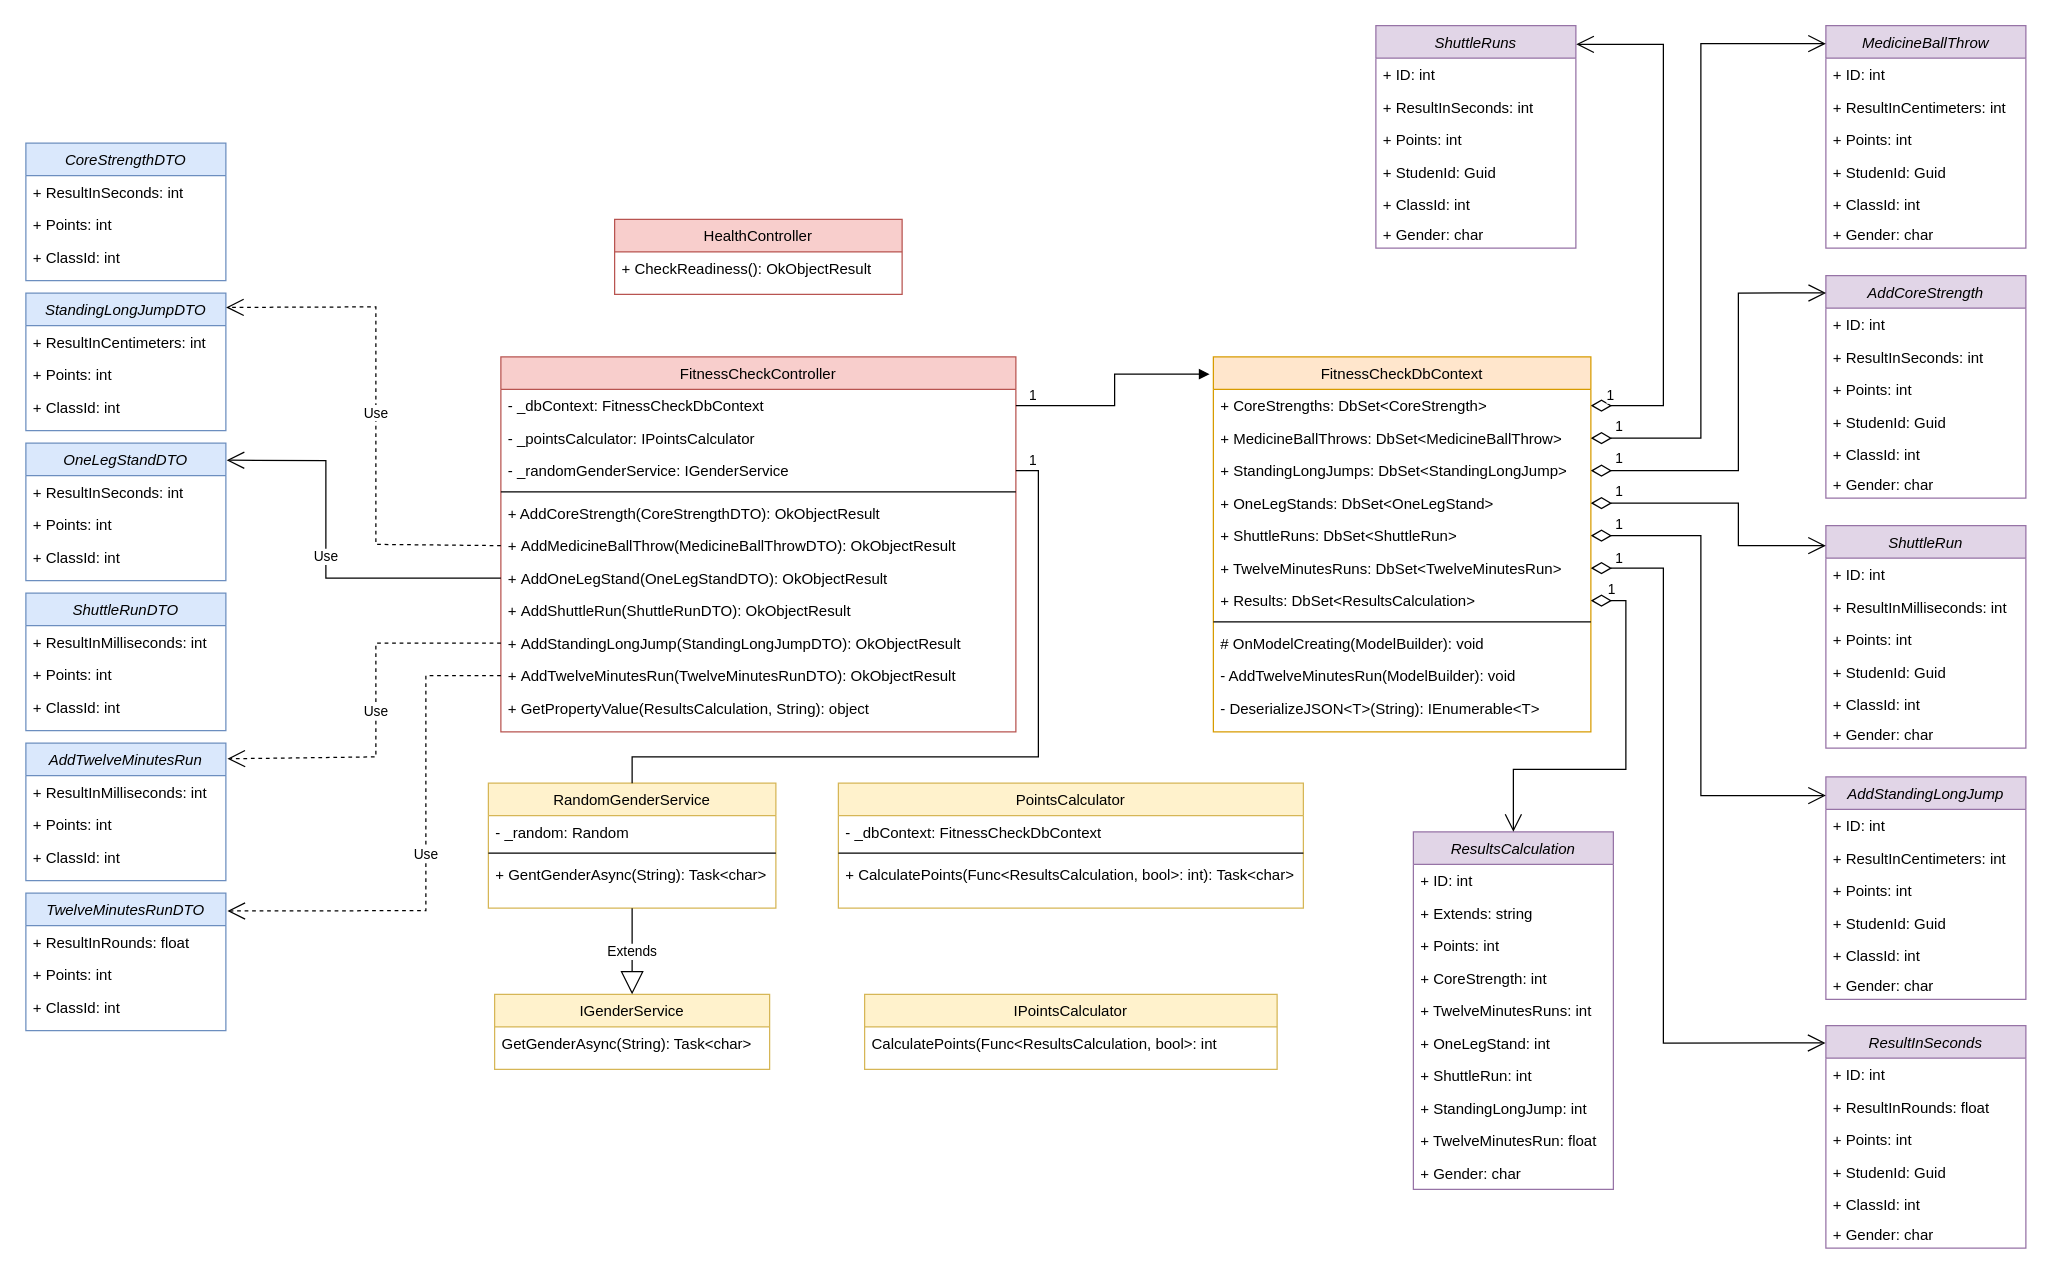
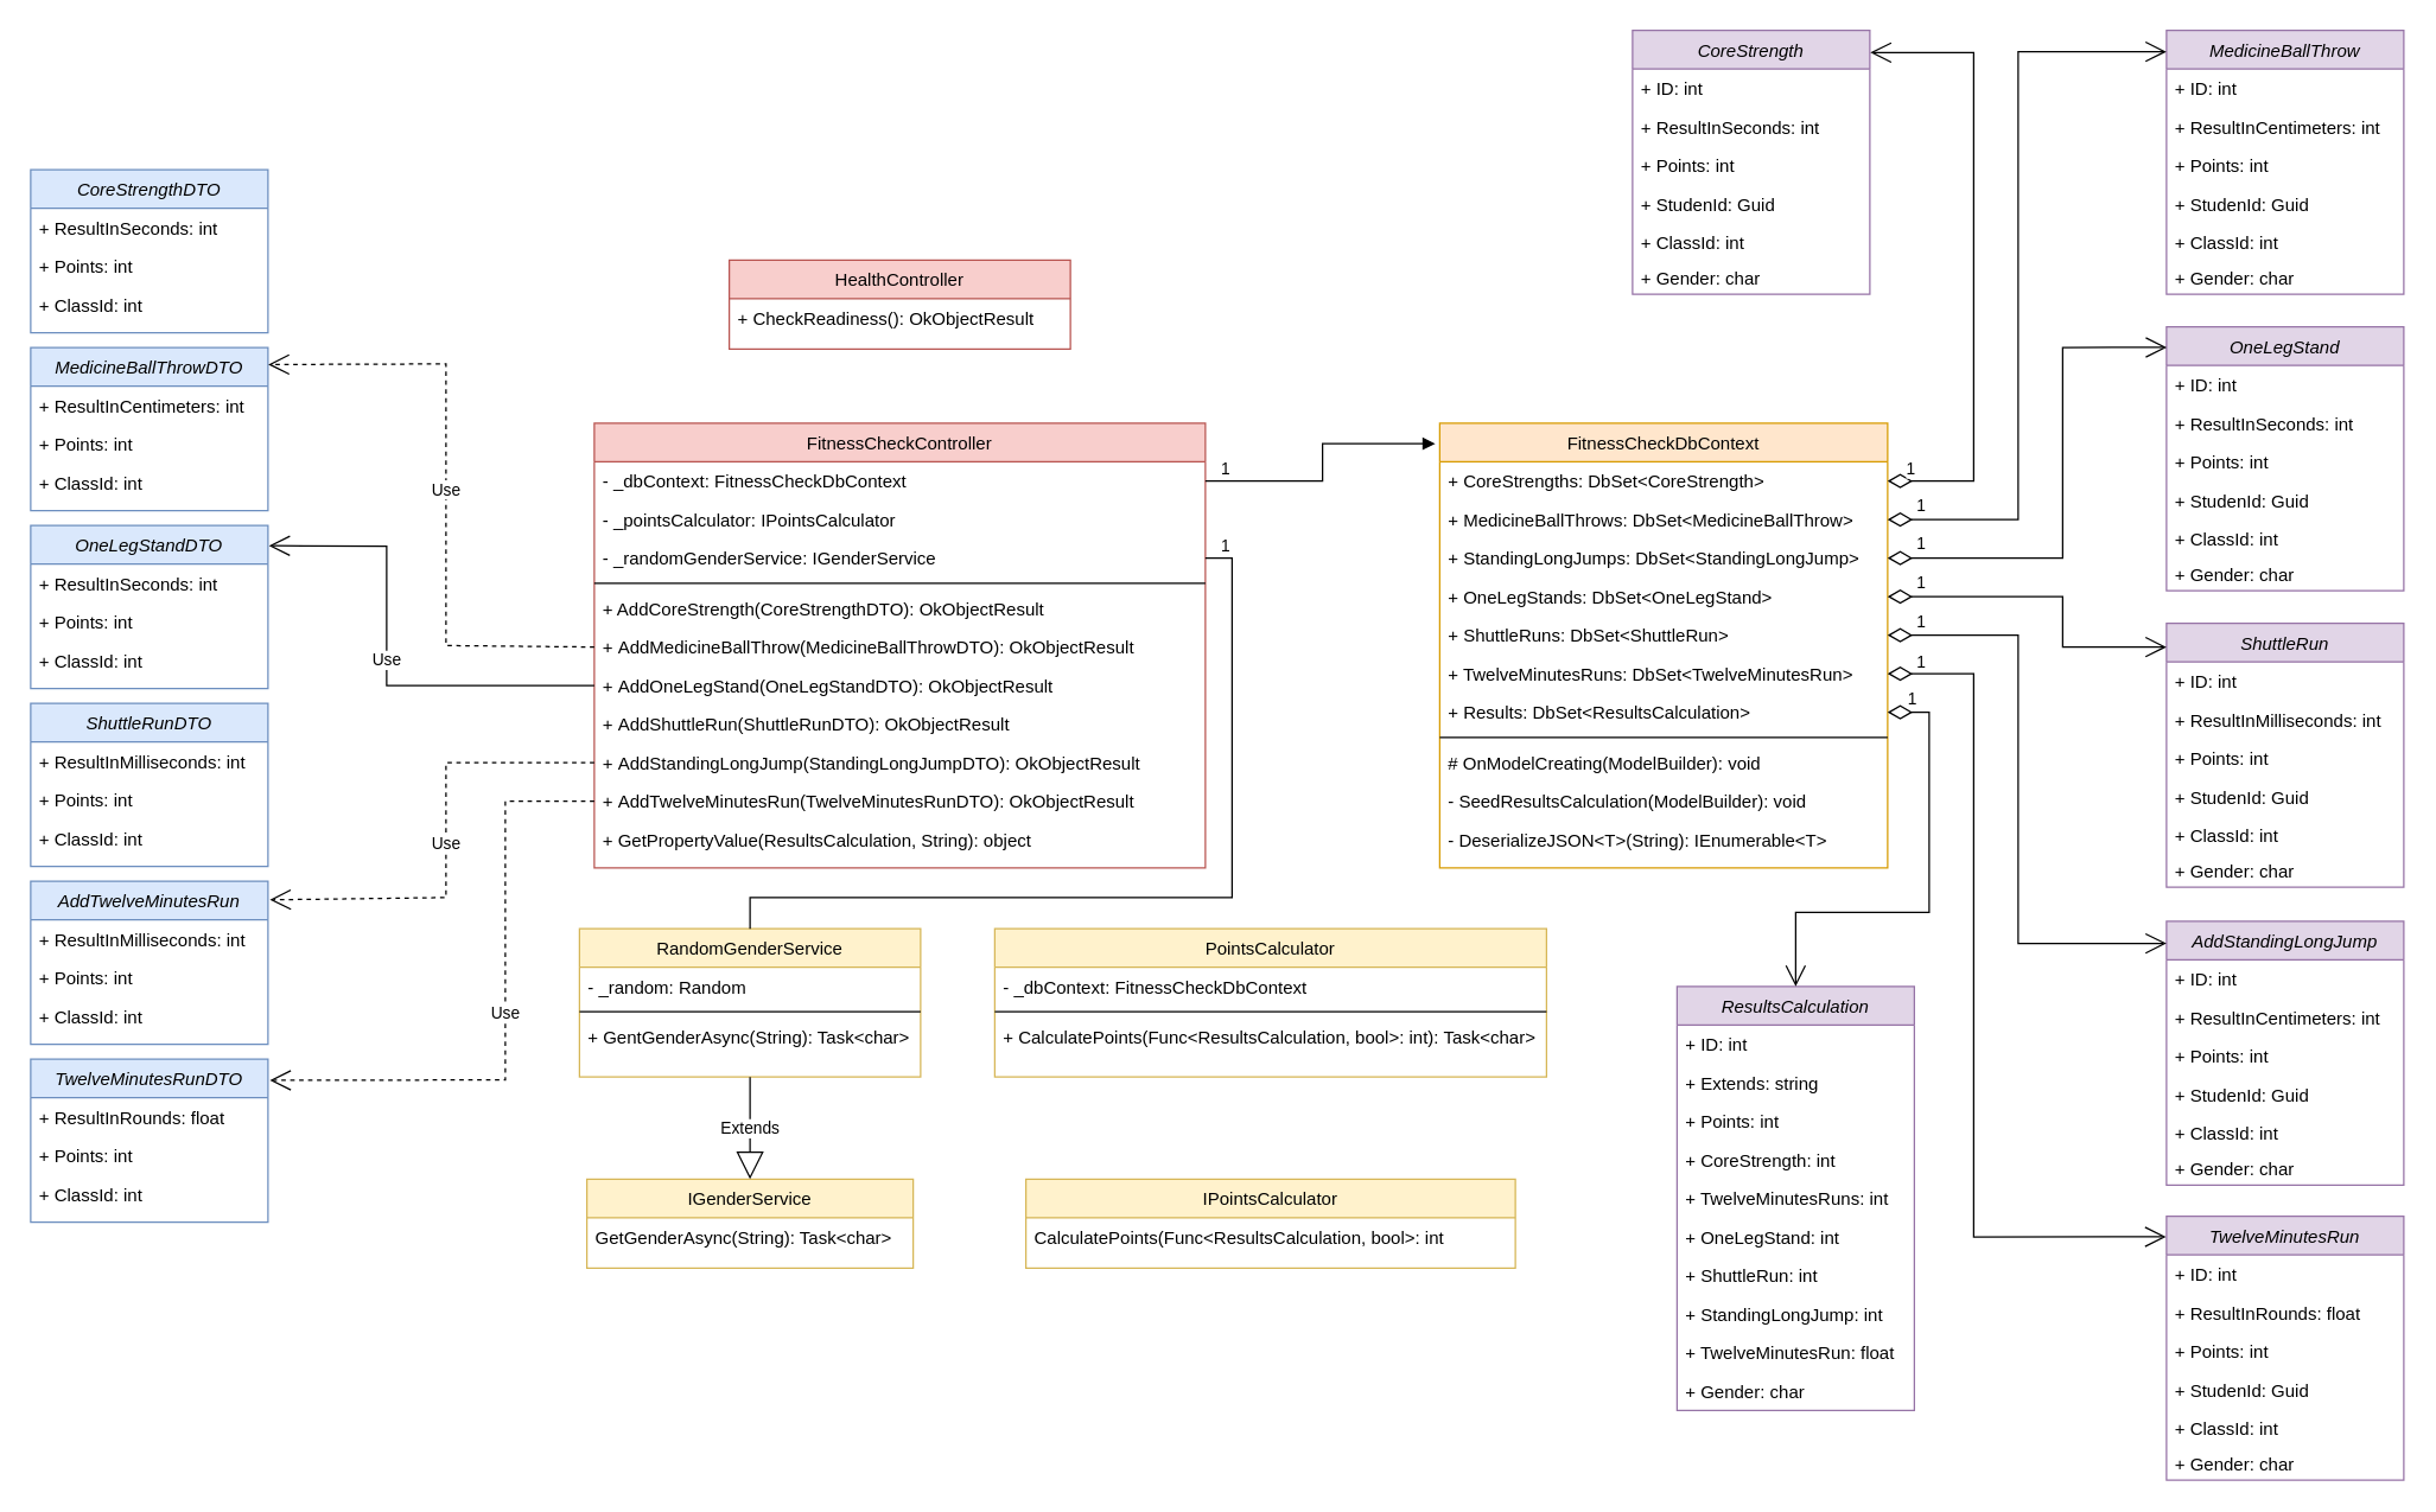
- <mxCell id="71" value="ShuttleRuns" style="swimlane;fontStyle=2;align=center;verticalAlign=top;childLayout=stackLayout;horizontal=1;startSize=26;horizontalStack=0;resizeParent=1;resizeLast=0;collapsible=1;marginBottom=0;rounded=0;shadow=0;strokeWidth=1;fillColor=#e1d5e7;strokeColor=#9673a6;" vertex="1" parent="1"><mxGeometry x="1100" y="20" width="160" height="178" as="geometry"><mxRectangle x="230" y="140" width="160" height="26" as="alternateBounds" /></mxGeometry></mxCell>
+ <mxCell id="71" value="CoreStrength" style="swimlane;fontStyle=2;align=center;verticalAlign=top;childLayout=stackLayout;horizontal=1;startSize=26;horizontalStack=0;resizeParent=1;resizeLast=0;collapsible=1;marginBottom=0;rounded=0;shadow=0;strokeWidth=1;fillColor=#e1d5e7;strokeColor=#9673a6;" vertex="1" parent="1"><mxGeometry x="1100" y="20" width="160" height="178" as="geometry"><mxRectangle x="230" y="140" width="160" height="26" as="alternateBounds" /></mxGeometry></mxCell>
- <mxCell id="85" value="AddCoreStrength" style="swimlane;fontStyle=2;align=center;verticalAlign=top;childLayout=stackLayout;horizontal=1;startSize=26;horizontalStack=0;resizeParent=1;resizeLast=0;collapsible=1;marginBottom=0;rounded=0;shadow=0;strokeWidth=1;fillColor=#e1d5e7;strokeColor=#9673a6;" vertex="1" parent="1"><mxGeometry x="1460" y="220" width="160" height="178" as="geometry"><mxRectangle x="230" y="140" width="160" height="26" as="alternateBounds" /></mxGeometry></mxCell>
+ <mxCell id="85" value="OneLegStand" style="swimlane;fontStyle=2;align=center;verticalAlign=top;childLayout=stackLayout;horizontal=1;startSize=26;horizontalStack=0;resizeParent=1;resizeLast=0;collapsible=1;marginBottom=0;rounded=0;shadow=0;strokeWidth=1;fillColor=#e1d5e7;strokeColor=#9673a6;" vertex="1" parent="1"><mxGeometry x="1460" y="220" width="160" height="178" as="geometry"><mxRectangle x="230" y="140" width="160" height="26" as="alternateBounds" /></mxGeometry></mxCell>
- <mxCell id="20" value="StandingLongJumpDTO" style="swimlane;fontStyle=2;align=center;verticalAlign=top;childLayout=stackLayout;horizontal=1;startSize=26;horizontalStack=0;resizeParent=1;resizeLast=0;collapsible=1;marginBottom=0;rounded=0;shadow=0;strokeWidth=1;fillColor=#dae8fc;strokeColor=#6c8ebf;" vertex="1" parent="1"><mxGeometry x="20" y="234" width="160" height="110" as="geometry"><mxRectangle x="230" y="140" width="160" height="26" as="alternateBounds" /></mxGeometry></mxCell>
+ <mxCell id="20" value="MedicineBallThrowDTO" style="swimlane;fontStyle=2;align=center;verticalAlign=top;childLayout=stackLayout;horizontal=1;startSize=26;horizontalStack=0;resizeParent=1;resizeLast=0;collapsible=1;marginBottom=0;rounded=0;shadow=0;strokeWidth=1;fillColor=#dae8fc;strokeColor=#6c8ebf;" vertex="1" parent="1"><mxGeometry x="20" y="234" width="160" height="110" as="geometry"><mxRectangle x="230" y="140" width="160" height="26" as="alternateBounds" /></mxGeometry></mxCell>
- <mxCell id="46" value="- AddTwelveMinutesRun(ModelBuilder): void" style="text;align=left;verticalAlign=top;spacingLeft=4;spacingRight=4;overflow=hidden;rotatable=0;points=[[0,0.5],[1,0.5]];portConstraint=eastwest;" vertex="1" parent="36"><mxGeometry y="242" width="302" height="26" as="geometry" /></mxCell>
+ <mxCell id="46" value="- SeedResultsCalculation(ModelBuilder): void" style="text;align=left;verticalAlign=top;spacingLeft=4;spacingRight=4;overflow=hidden;rotatable=0;points=[[0,0.5],[1,0.5]];portConstraint=eastwest;" vertex="1" parent="36"><mxGeometry y="242" width="302" height="26" as="geometry" /></mxCell>
- <mxCell id="106" value="ResultInSeconds" style="swimlane;fontStyle=2;align=center;verticalAlign=top;childLayout=stackLayout;horizontal=1;startSize=26;horizontalStack=0;resizeParent=1;resizeLast=0;collapsible=1;marginBottom=0;rounded=0;shadow=0;strokeWidth=1;fillColor=#e1d5e7;strokeColor=#9673a6;" vertex="1" parent="1"><mxGeometry x="1460" y="820" width="160" height="178" as="geometry"><mxRectangle x="230" y="140" width="160" height="26" as="alternateBounds" /></mxGeometry></mxCell>
+ <mxCell id="106" value="TwelveMinutesRun" style="swimlane;fontStyle=2;align=center;verticalAlign=top;childLayout=stackLayout;horizontal=1;startSize=26;horizontalStack=0;resizeParent=1;resizeLast=0;collapsible=1;marginBottom=0;rounded=0;shadow=0;strokeWidth=1;fillColor=#e1d5e7;strokeColor=#9673a6;" vertex="1" parent="1"><mxGeometry x="1460" y="820" width="160" height="178" as="geometry"><mxRectangle x="230" y="140" width="160" height="26" as="alternateBounds" /></mxGeometry></mxCell>
